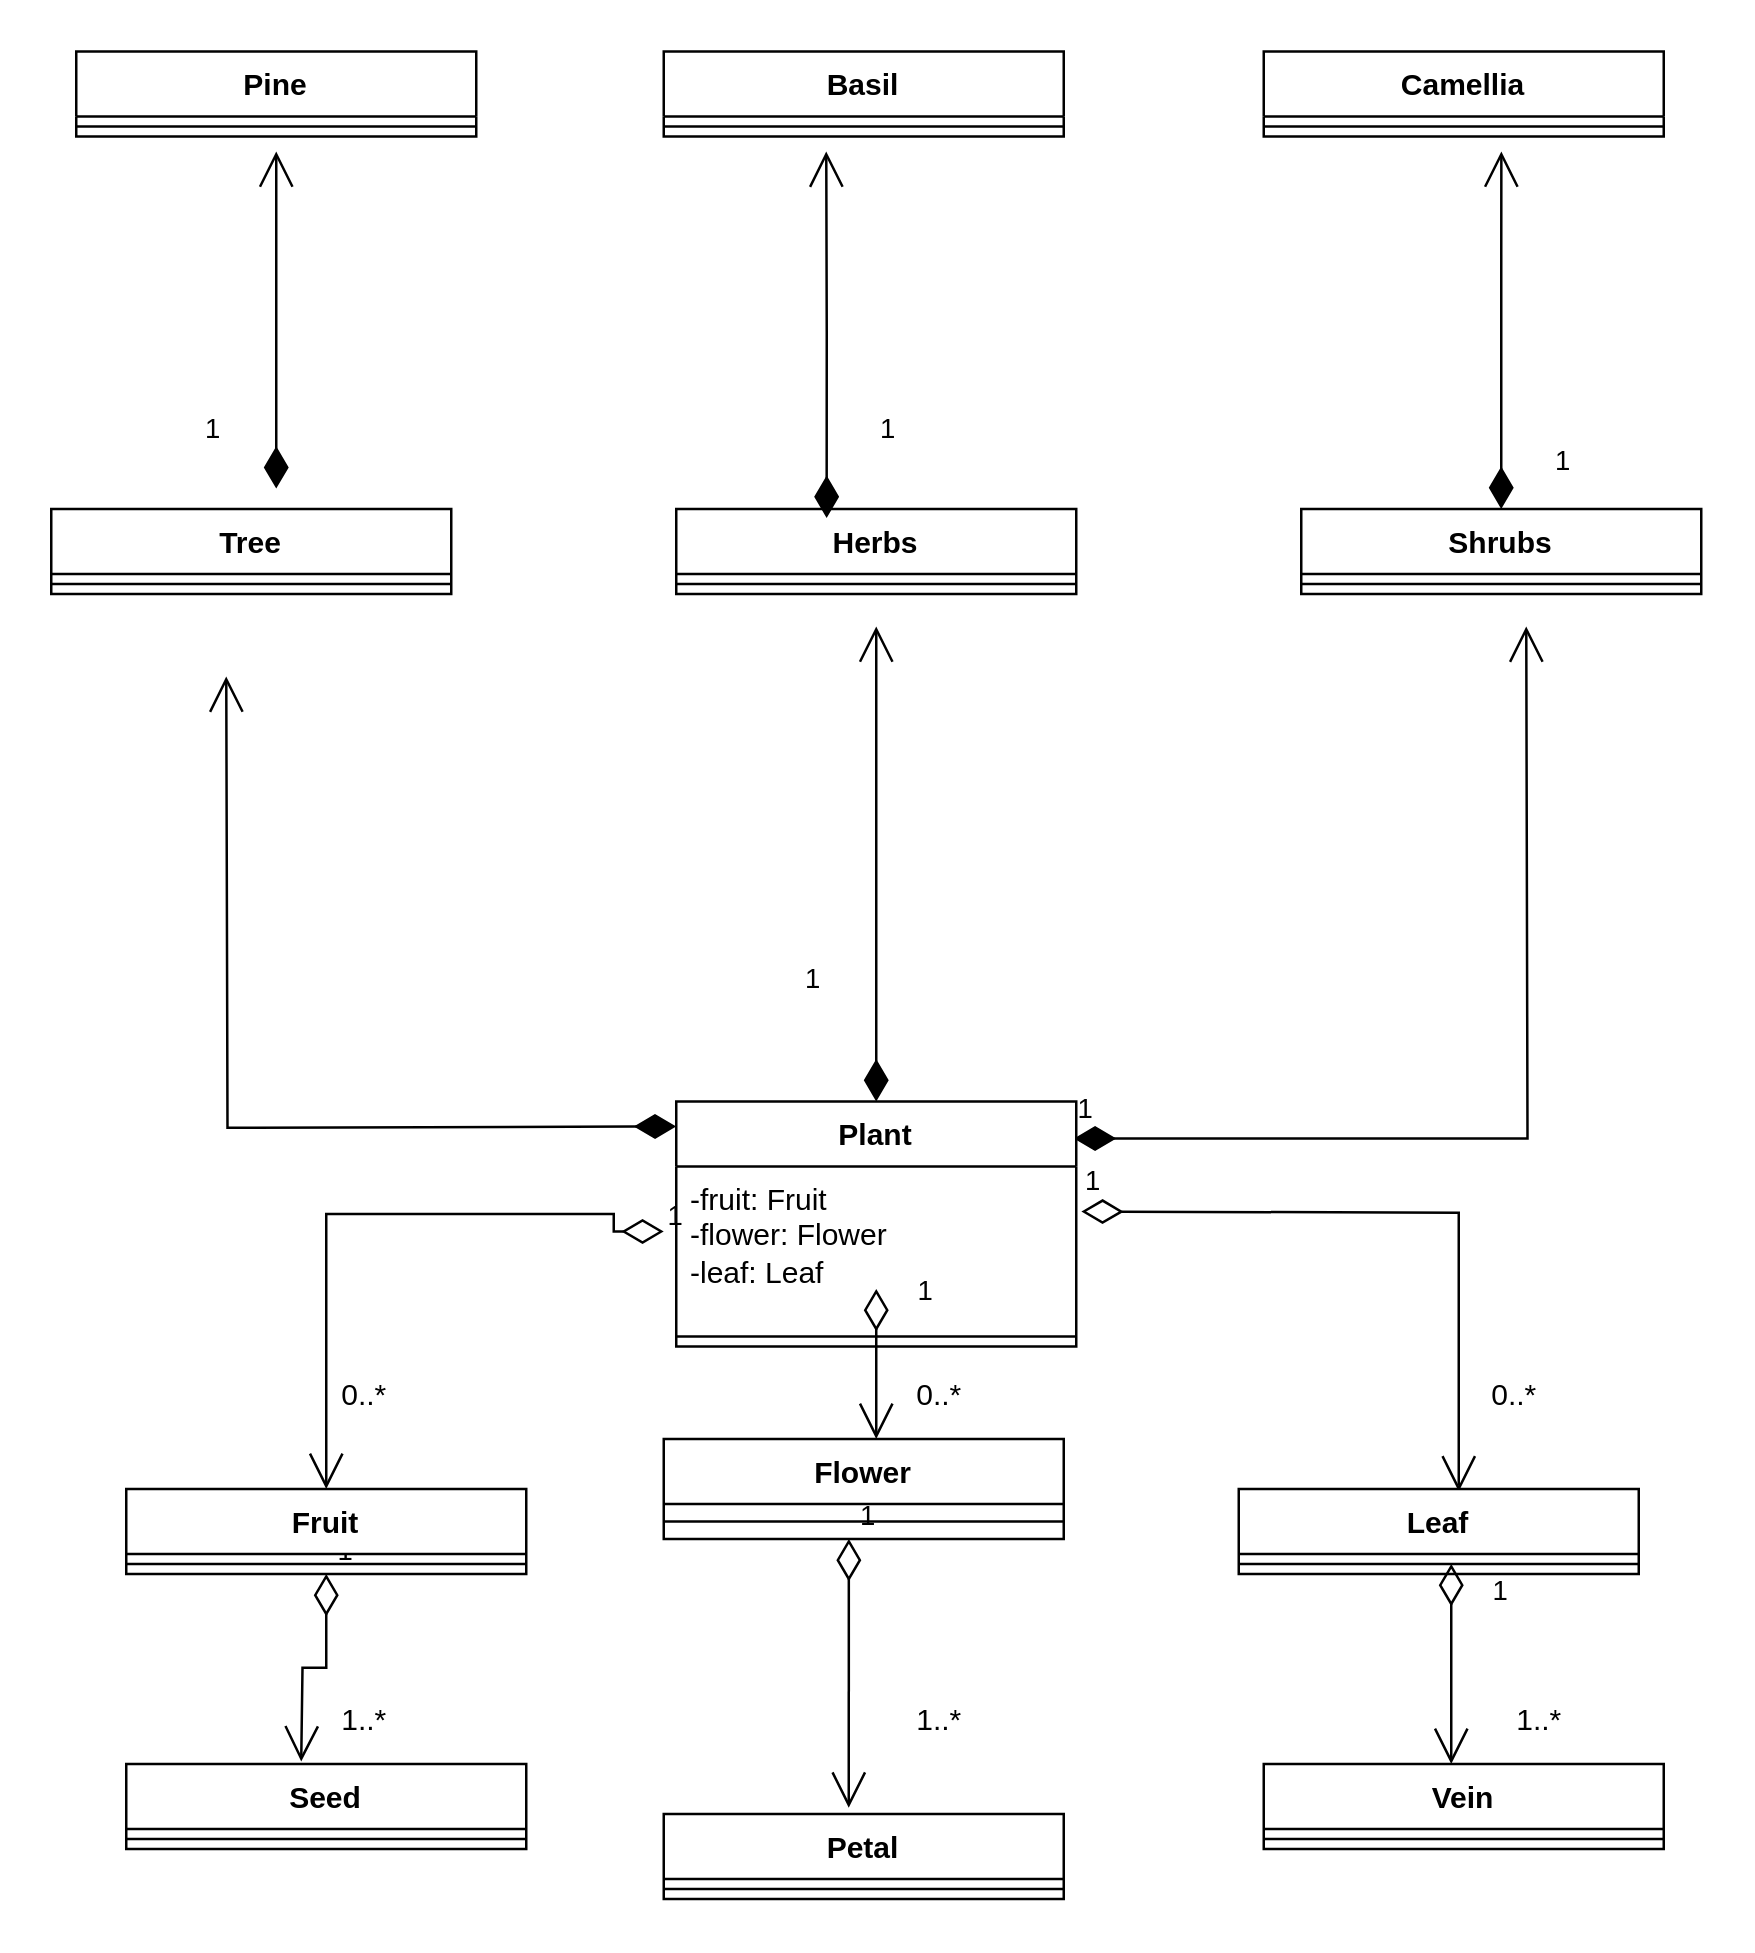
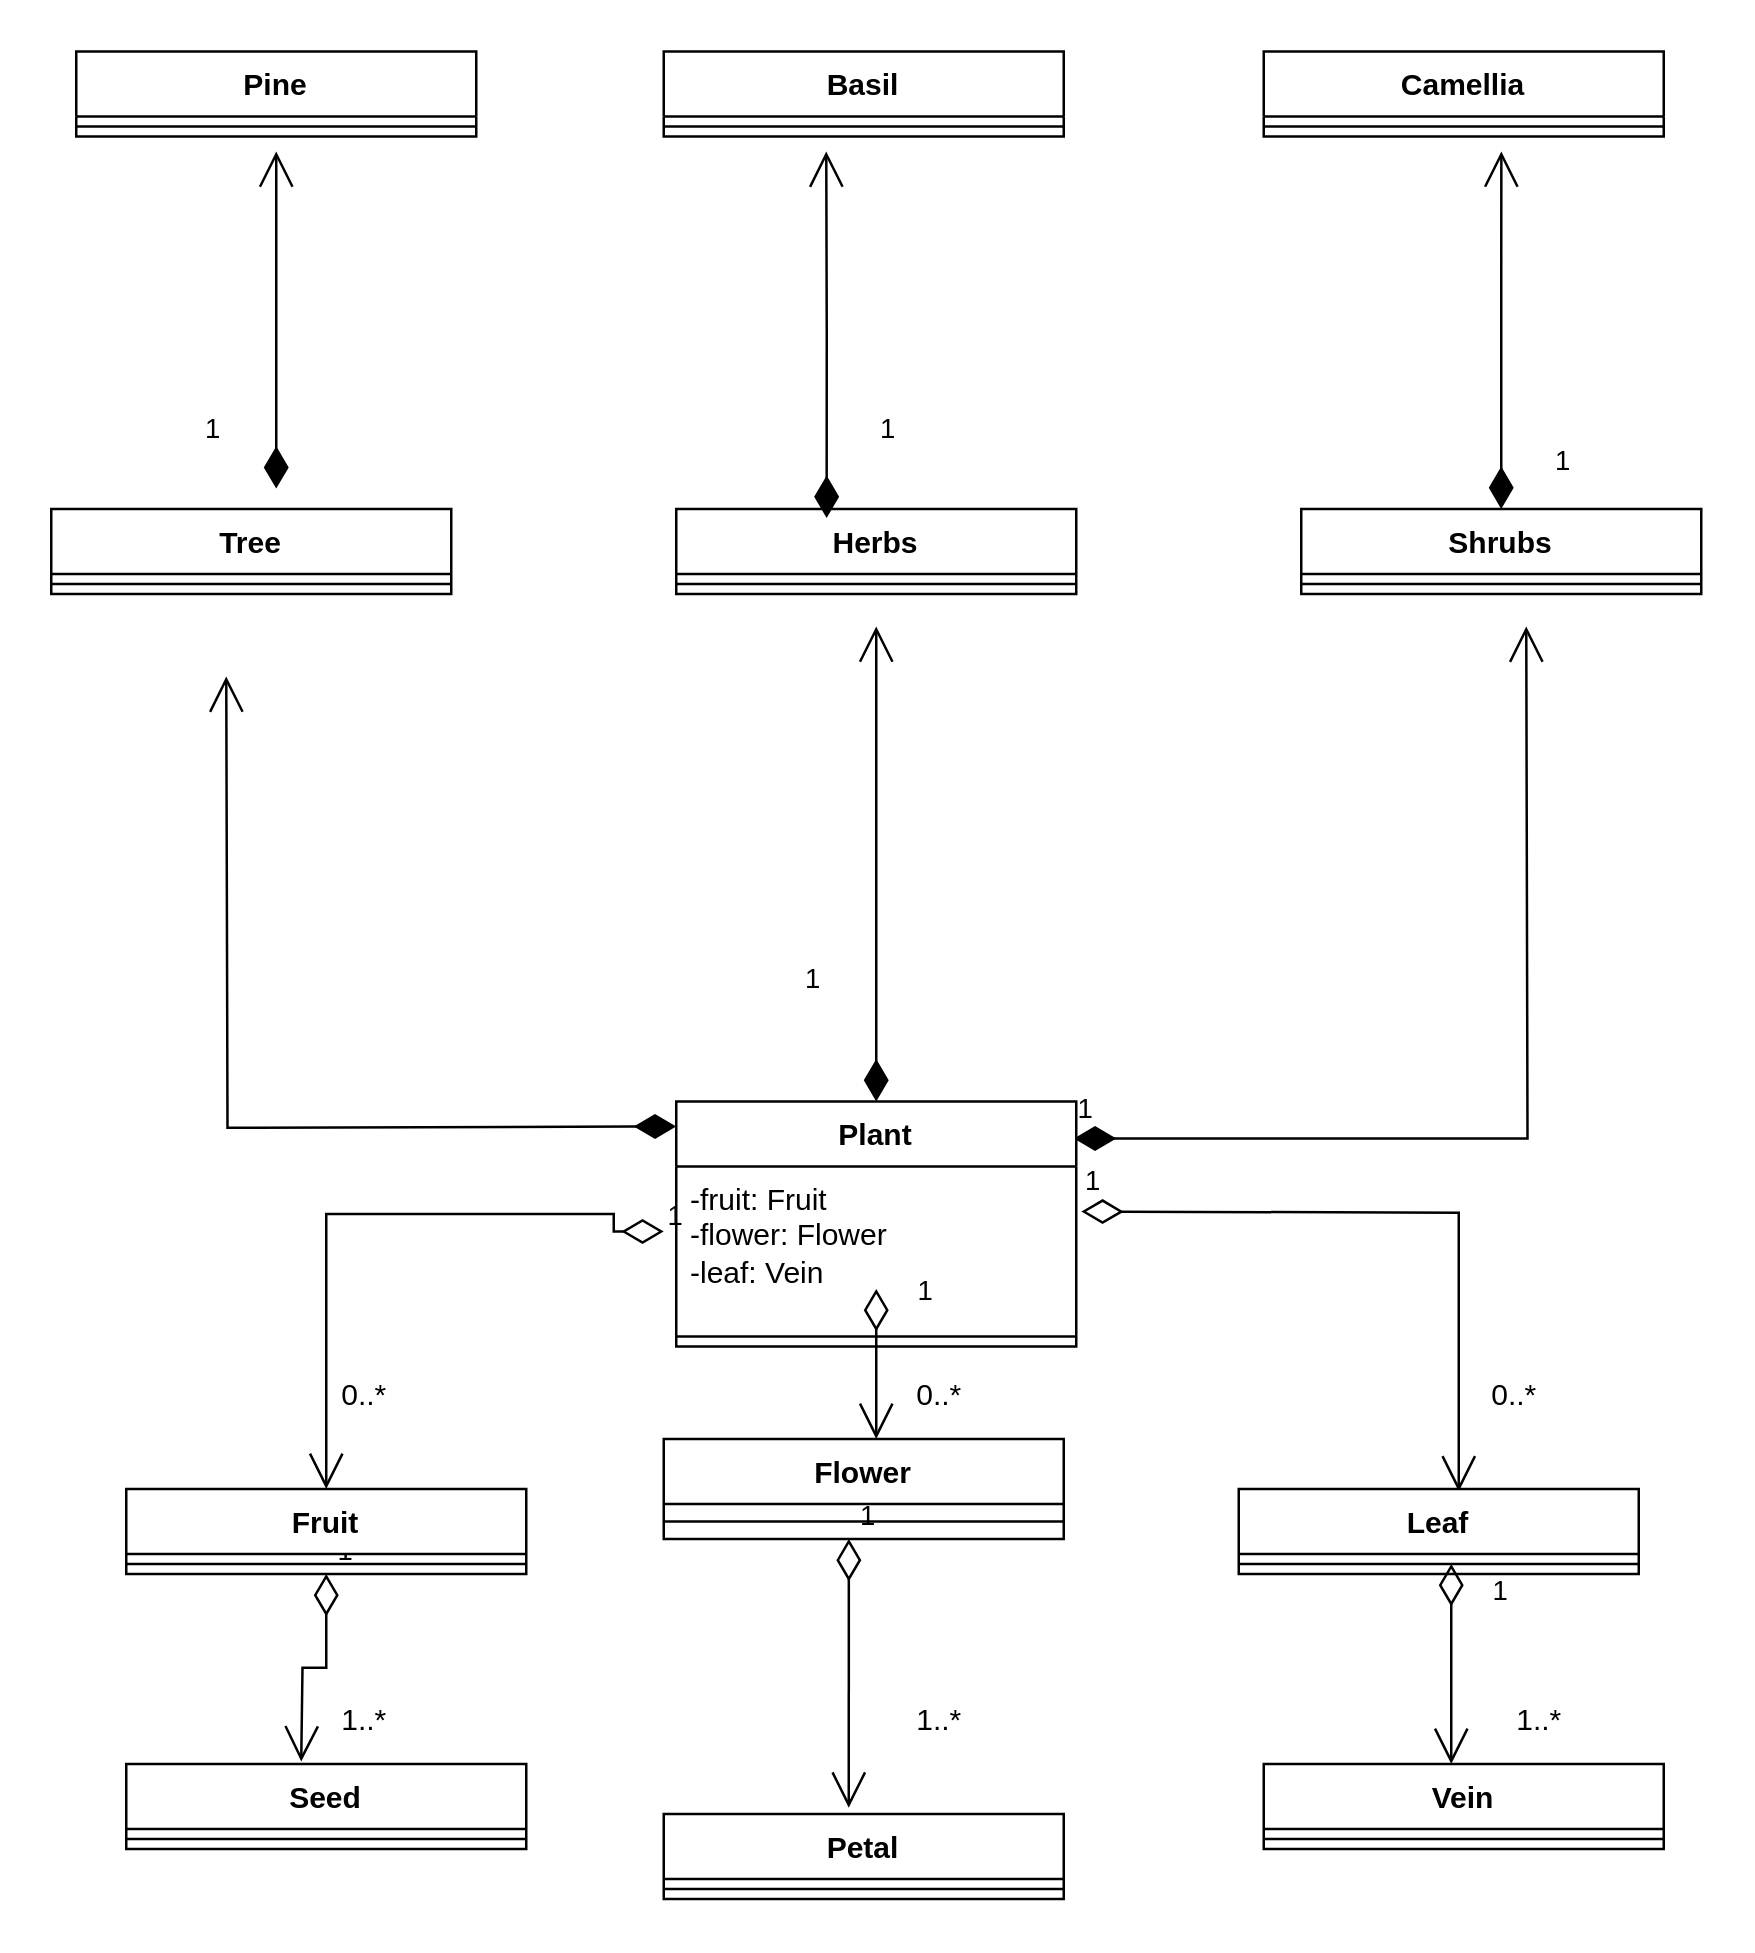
- <mxCell id="45" value="-fruit: Fruit&lt;div&gt;-flower: Flower&lt;/div&gt;&lt;div&gt;-leaf: Leaf&lt;/div&gt;" style="text;strokeColor=none;fillColor=none;align=left;verticalAlign=top;spacingLeft=4;spacingRight=4;overflow=hidden;rotatable=0;points=[[0,0.5],[1,0.5]];portConstraint=eastwest;whiteSpace=wrap;html=1;" vertex="1" parent="44"><mxGeometry y="26" width="160" height="64" as="geometry" /></mxCell>
+ <mxCell id="45" value="-fruit: Fruit&lt;div&gt;-flower: Flower&lt;/div&gt;&lt;div&gt;-leaf: Vein&lt;/div&gt;" style="text;strokeColor=none;fillColor=none;align=left;verticalAlign=top;spacingLeft=4;spacingRight=4;overflow=hidden;rotatable=0;points=[[0,0.5],[1,0.5]];portConstraint=eastwest;whiteSpace=wrap;html=1;" vertex="1" parent="44"><mxGeometry y="26" width="160" height="64" as="geometry" /></mxCell>
